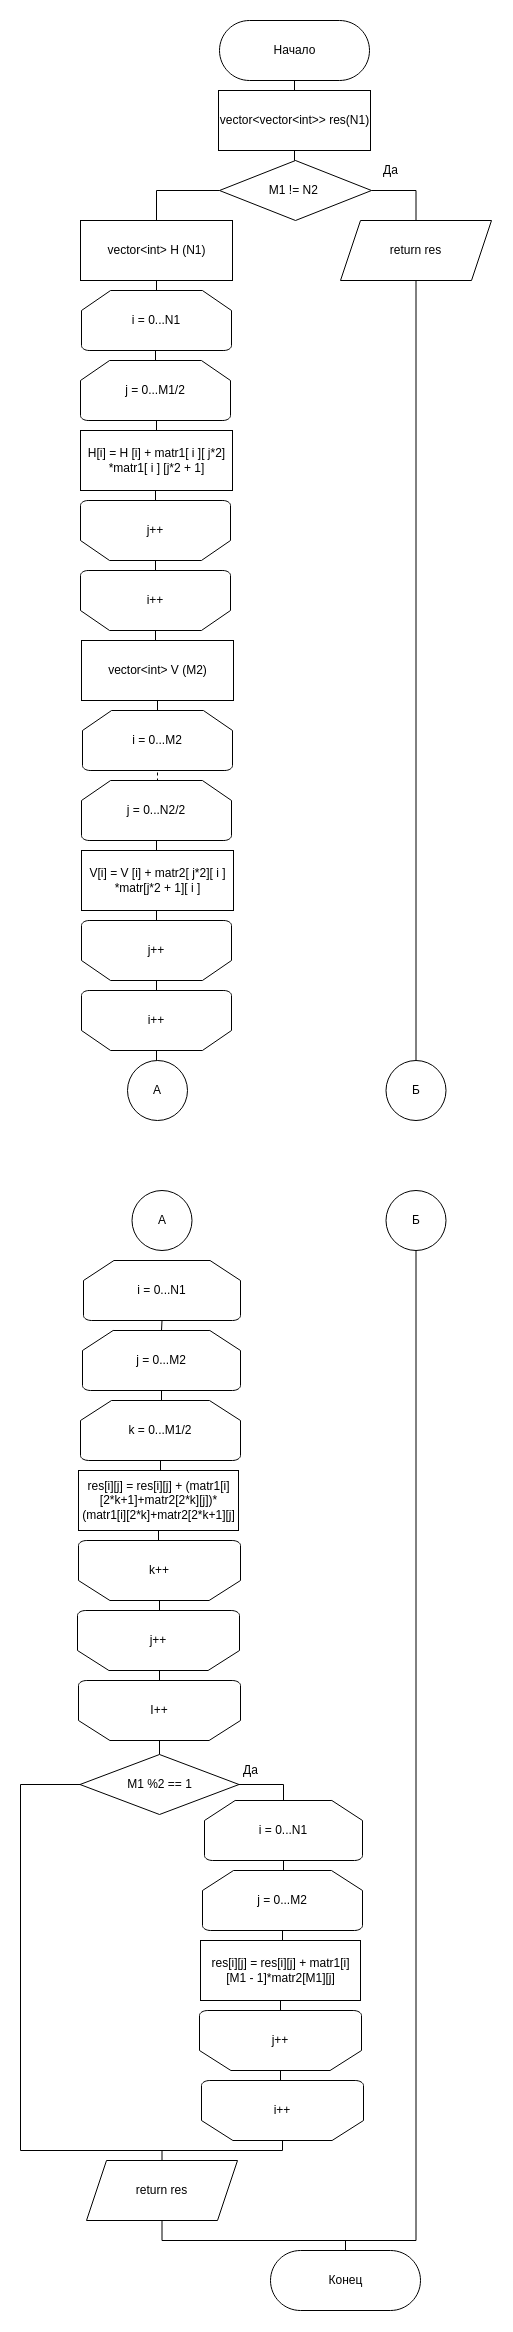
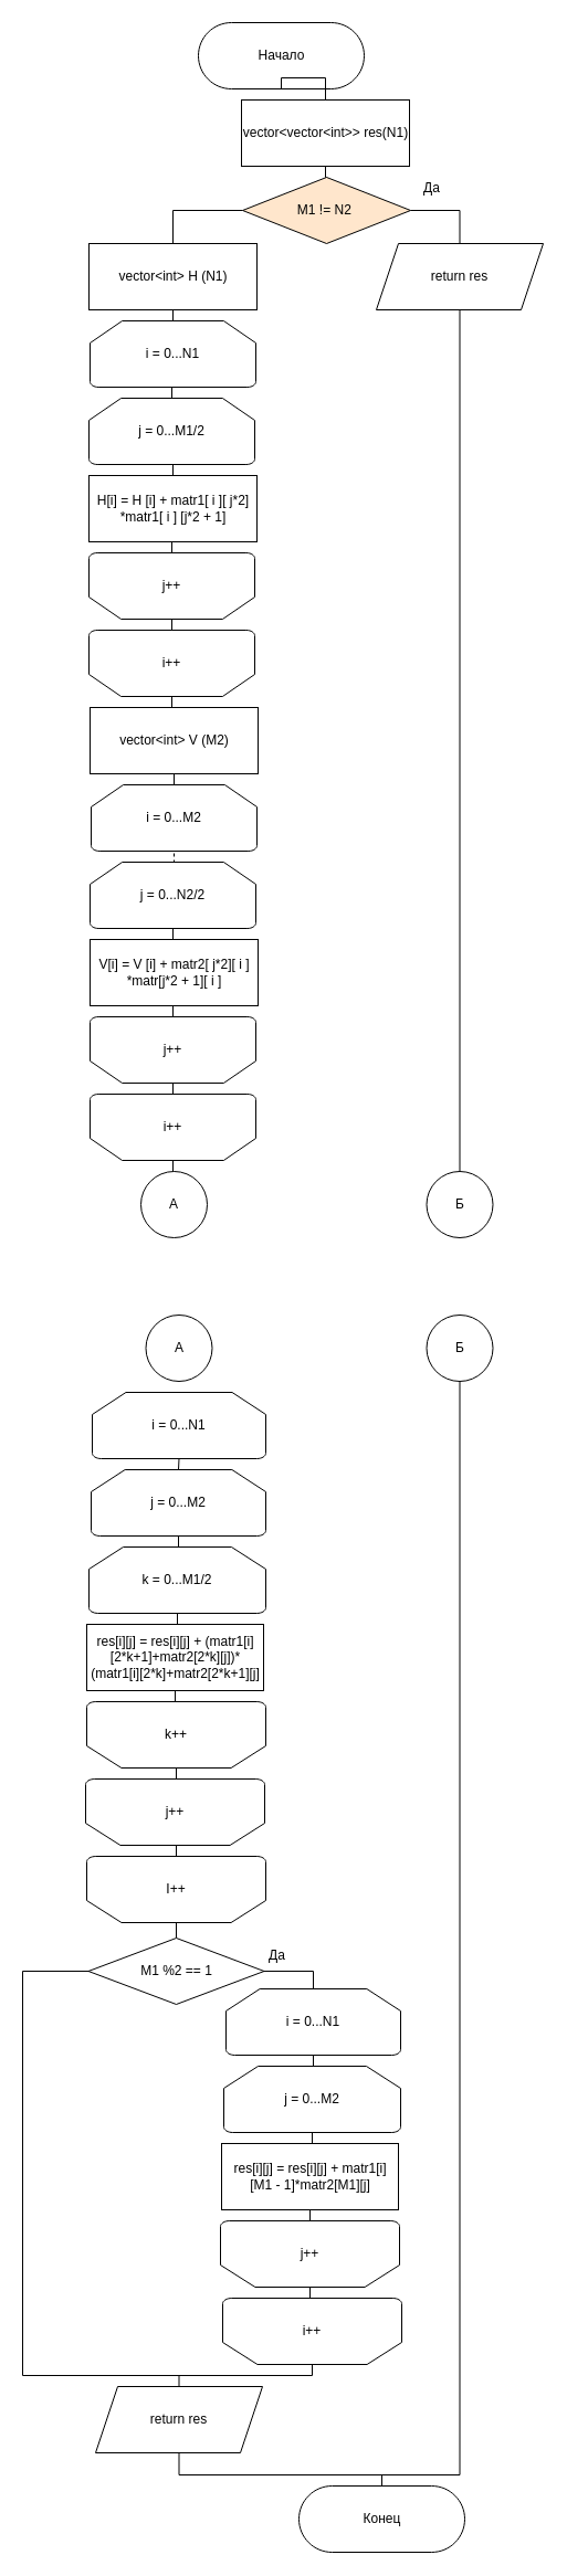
- <mxCell id="2" value="Начало" style="html=1;dashed=0;whitespace=wrap;shape=mxgraph.dfd.start" vertex="1" parent="1"><mxGeometry x="219" y="20" width="150" height="60" as="geometry" /></mxCell>
+ <mxCell id="2" value="Начало" style="html=1;dashed=0;whitespace=wrap;shape=mxgraph.dfd.start" vertex="1" parent="1"><mxGeometry x="179" y="20" width="150" height="60" as="geometry" /></mxCell>
- <mxCell id="8" value="M1 != N2&amp;nbsp;" style="rhombus;whiteSpace=wrap;html=1;" vertex="1" parent="1"><mxGeometry x="219" y="160" width="152" height="60" as="geometry" /></mxCell>
+ <mxCell id="8" value="M1 != N2&amp;nbsp;" style="rhombus;whiteSpace=wrap;html=1;fillColor=#ffe6cc;" vertex="1" parent="1"><mxGeometry x="219" y="160" width="152" height="60" as="geometry" /></mxCell>
